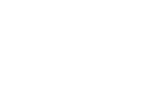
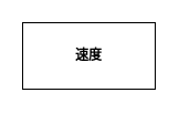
+ <mxCell id="2" value="&lt;b&gt;速度&lt;/b&gt;" style="rounded=0;whiteSpace=wrap;html=1;strokeWidth=1;" vertex="1" parent="1"><mxGeometry x="20" y="20" width="120" height="60" as="geometry" /></mxCell>
